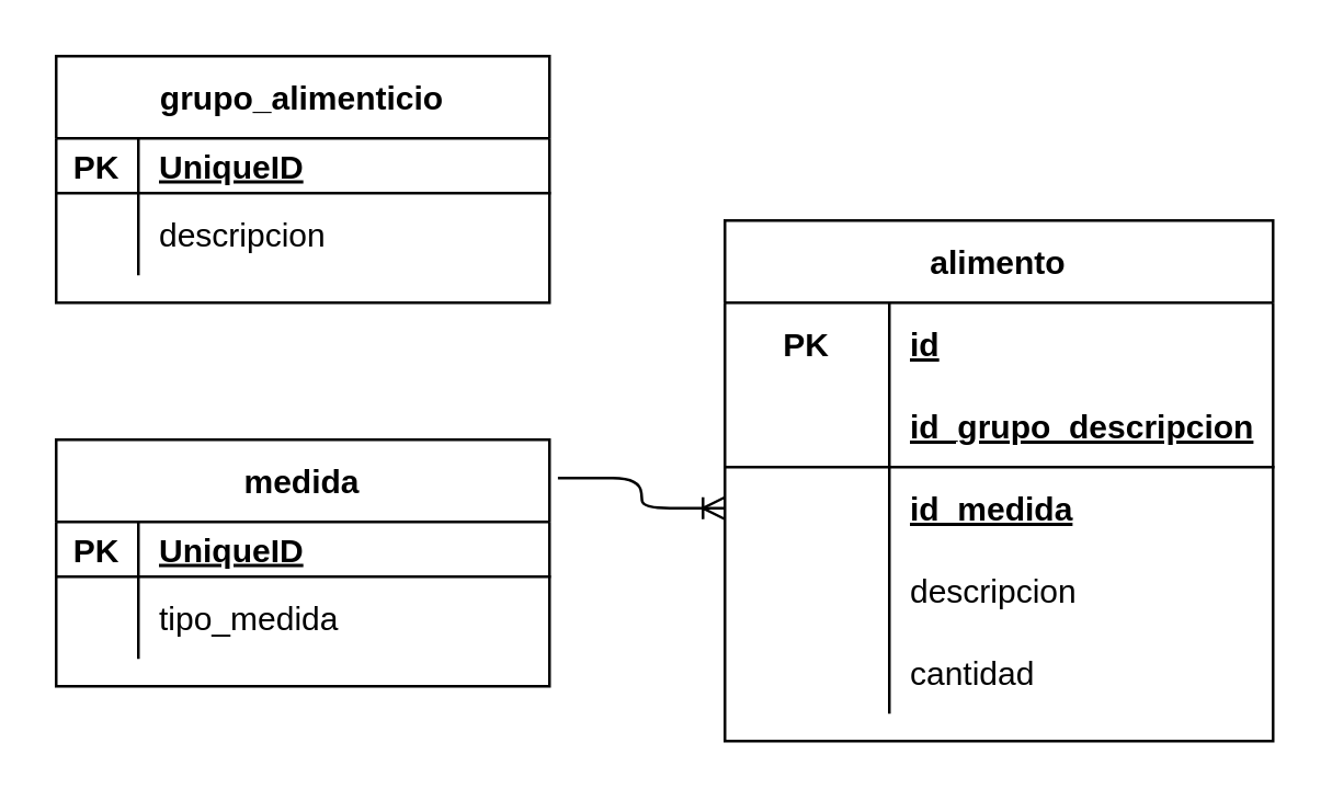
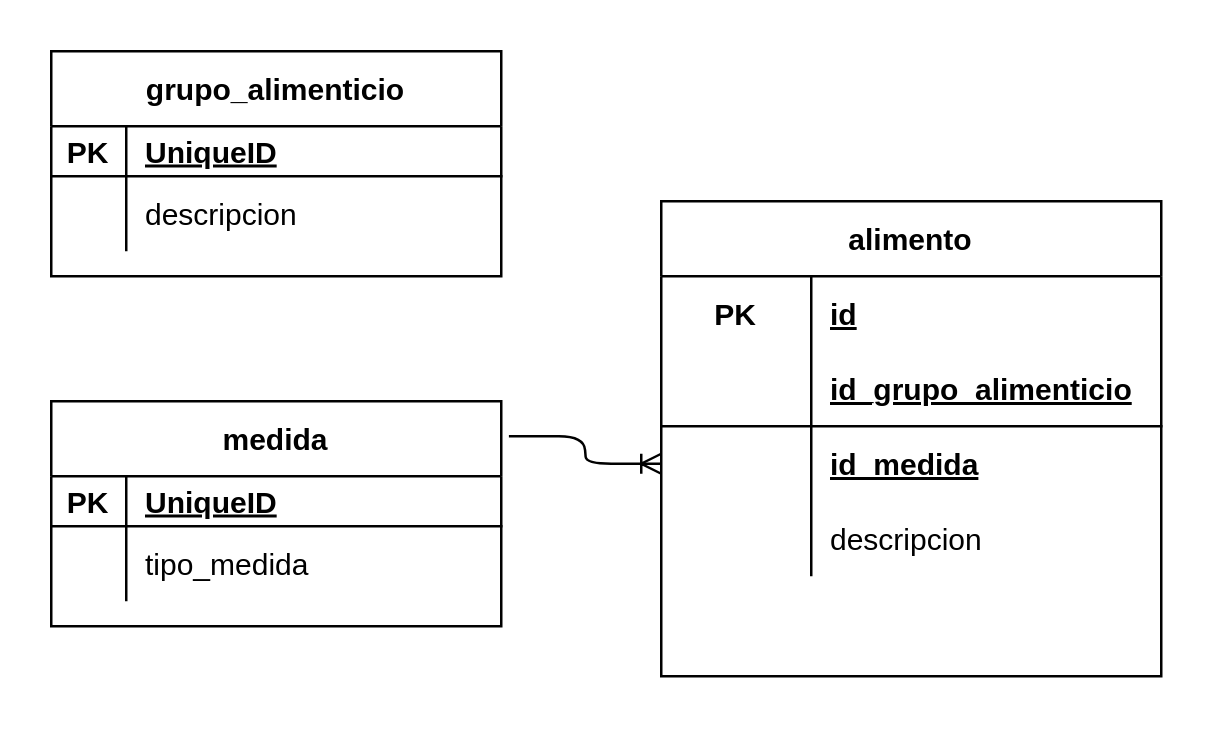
- <mxCell id="14" value="id_grupo_descripcion" style="shape=partialRectangle;connectable=0;fillColor=none;top=0;left=0;bottom=0;right=0;align=left;spacingLeft=6;fontStyle=5;overflow=hidden;" vertex="1" parent="13"><mxGeometry x="60" width="140" height="30" as="geometry" /></mxCell>
+ <mxCell id="14" value="id_grupo_alimenticio" style="shape=partialRectangle;connectable=0;fillColor=none;top=0;left=0;bottom=0;right=0;align=left;spacingLeft=6;fontStyle=5;overflow=hidden;" vertex="1" parent="13"><mxGeometry x="60" width="140" height="30" as="geometry" /></mxCell>
- <mxCell id="22" value="cantidad" style="shape=partialRectangle;connectable=0;fillColor=none;top=0;left=0;bottom=0;right=0;align=left;spacingLeft=6;overflow=hidden;" vertex="1" parent="20"><mxGeometry x="60" width="140" height="30" as="geometry" /></mxCell>
